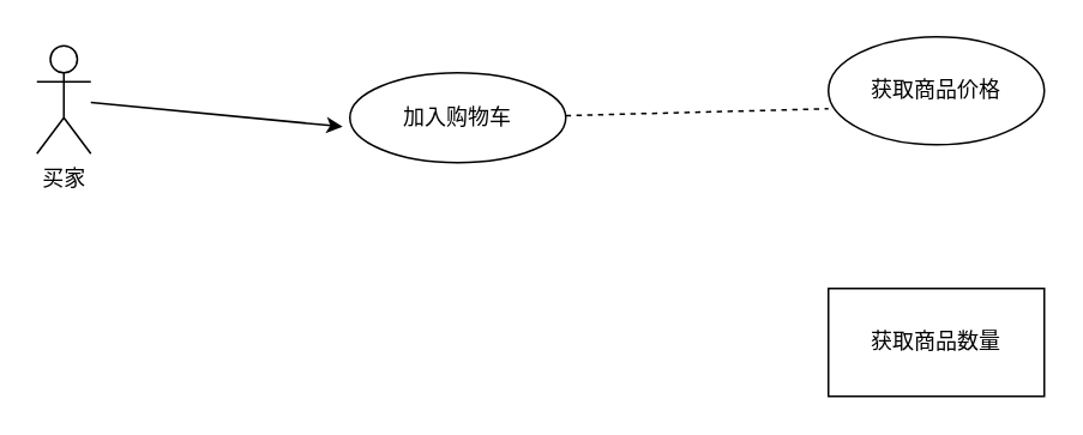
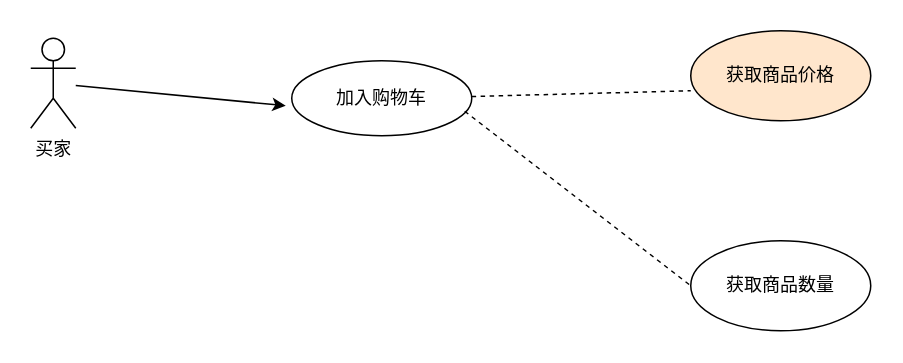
- <mxCell id="5" value="获取商品价格" style="ellipse;whiteSpace=wrap;html=1;" vertex="1" parent="1"><mxGeometry x="460" y="20" width="120" height="60" as="geometry" /></mxCell>
+ <mxCell id="5" value="获取商品价格" style="ellipse;whiteSpace=wrap;html=1;fillColor=#ffe6cc;" vertex="1" parent="1"><mxGeometry x="460" y="20" width="120" height="60" as="geometry" /></mxCell>
+ <mxCell id="8" value="" style="endArrow=none;dashed=1;html=1;entryX=0;entryY=0.5;entryDx=0;entryDy=0;exitX=0.961;exitY=0.673;exitDx=0;exitDy=0;exitPerimeter=0;" edge="1" parent="1" source="3" target="6"><mxGeometry width="50" height="50" relative="1" as="geometry"><mxPoint x="270" y="140" as="sourcePoint" /><mxPoint x="320" y="90" as="targetPoint" /></mxGeometry></mxCell>
- <mxCell id="6" value="获取商品数量" style="whiteSpace=wrap;html=1;rounded=0;" vertex="1" parent="1"><mxGeometry x="460" y="160" width="120" height="60" as="geometry" /></mxCell>
+ <mxCell id="6" value="获取商品数量" style="ellipse;whiteSpace=wrap;html=1;" vertex="1" parent="1"><mxGeometry x="460" y="160" width="120" height="60" as="geometry" /></mxCell>
